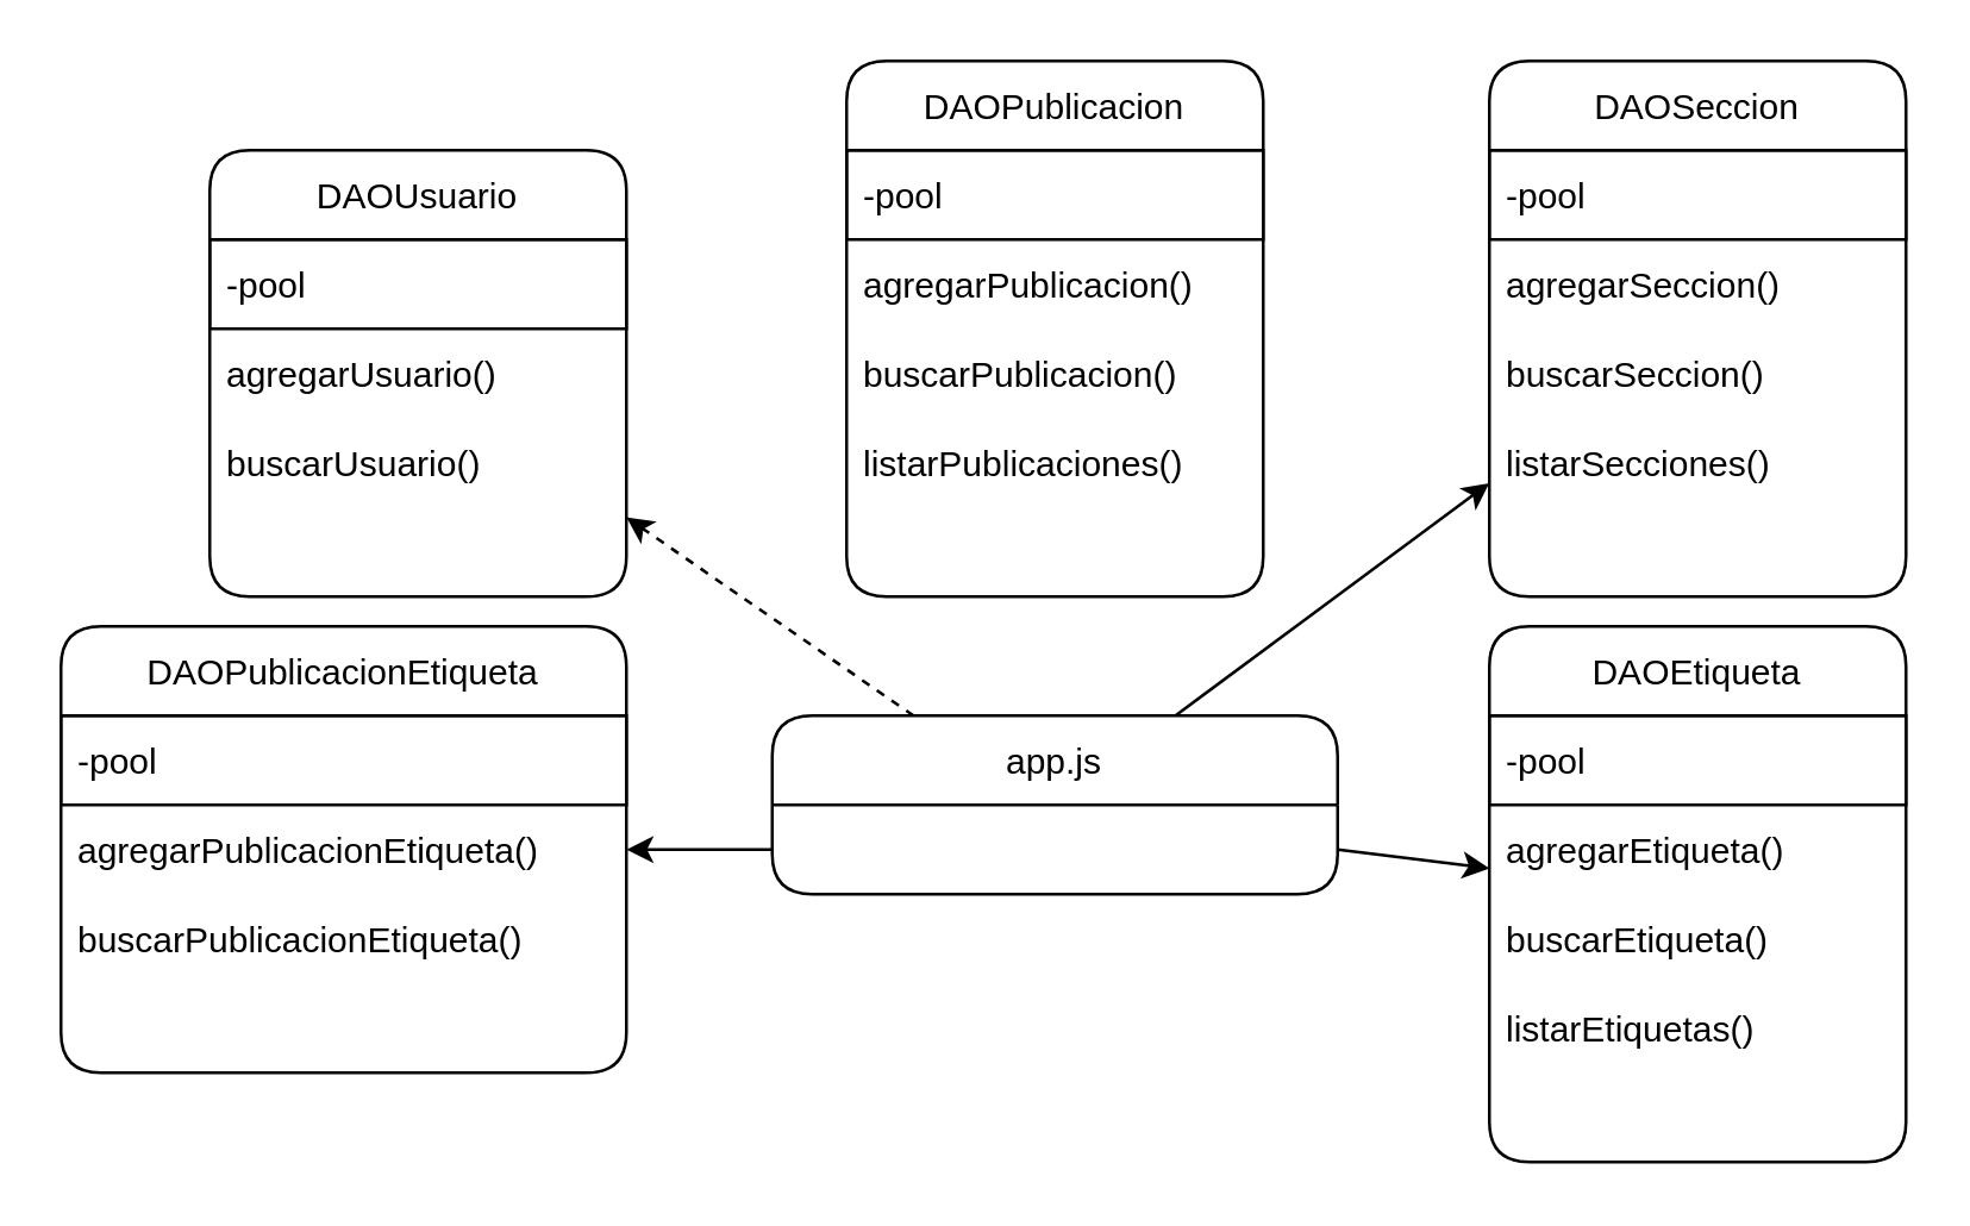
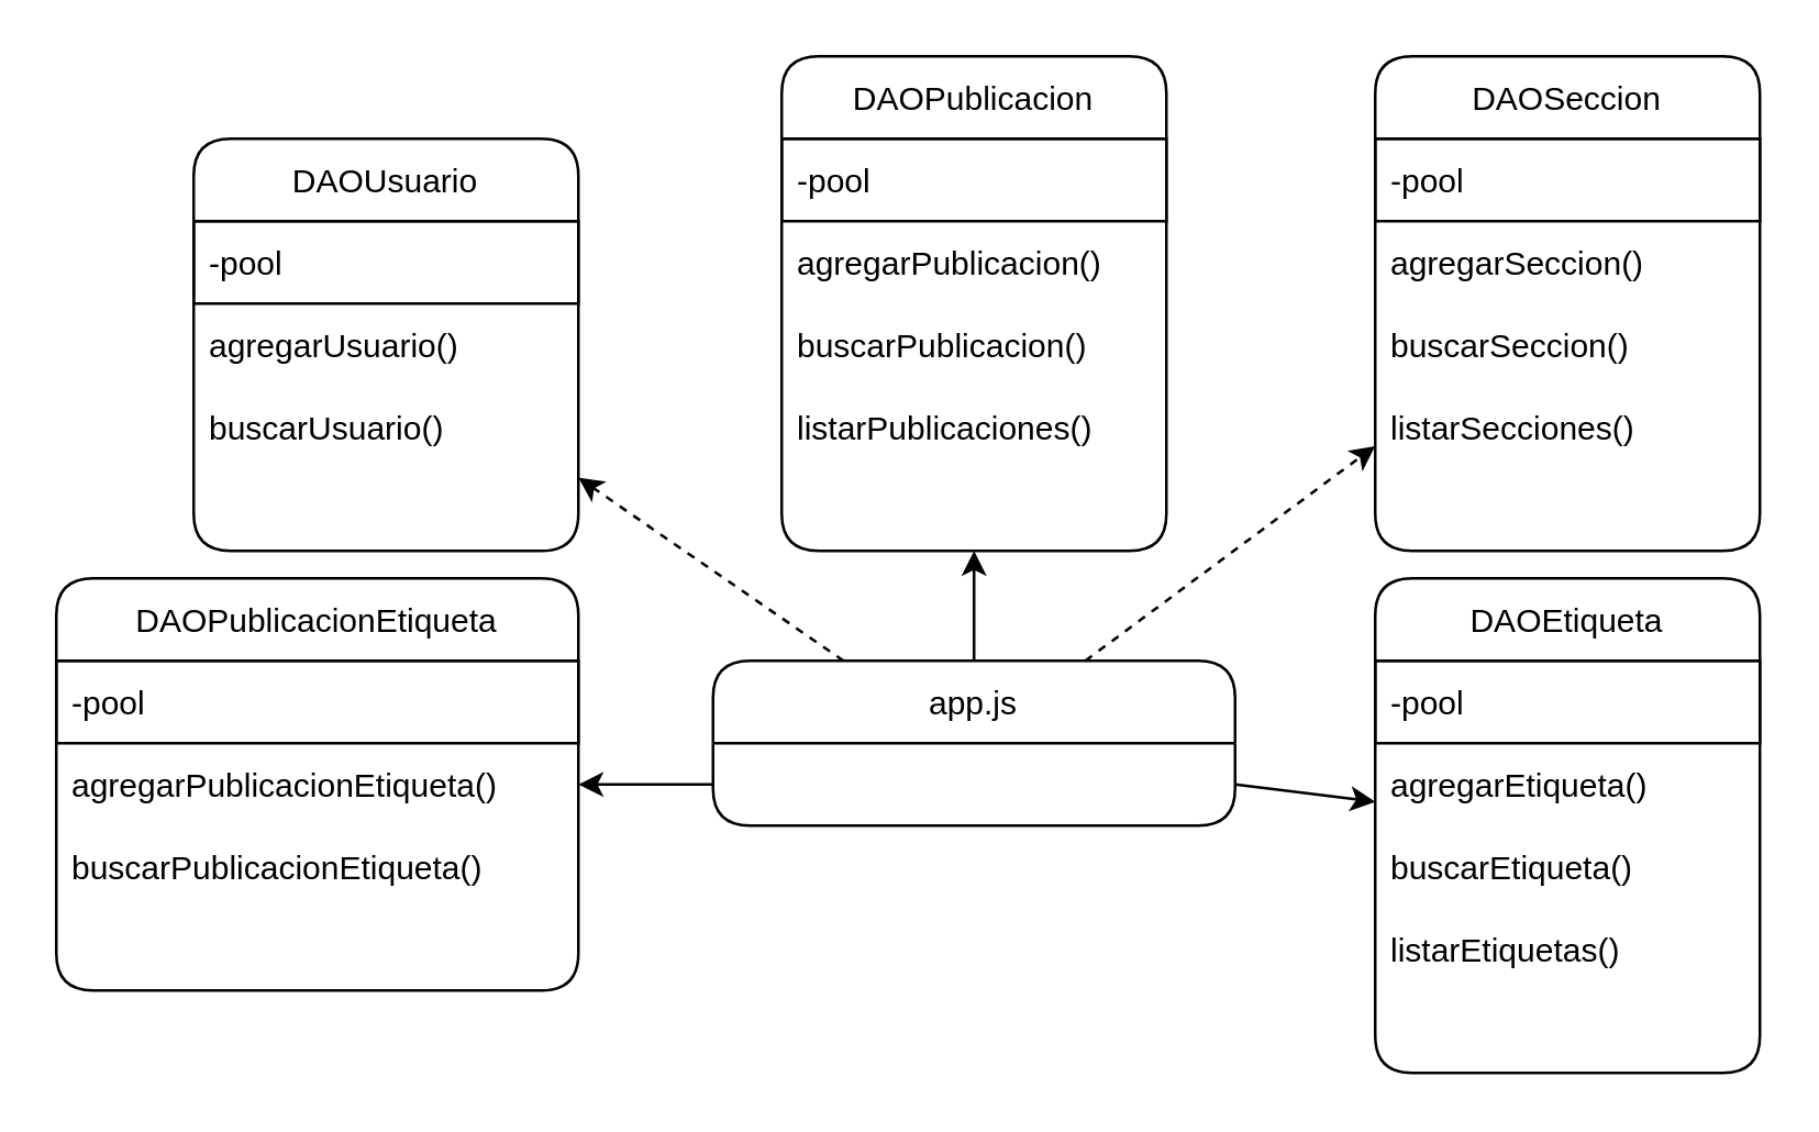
- <mxCell id="32" style="edgeStyle=none;html=1;" parent="1" source="33" target="13" edge="1"><mxGeometry relative="1" as="geometry" /></mxCell>
+ <mxCell id="32" style="edgeStyle=none;html=1;dashed=1;" parent="1" source="33" target="13" edge="1"><mxGeometry relative="1" as="geometry" /></mxCell>
+ <mxCell id="30" style="edgeStyle=none;html=1;exitX=0.5;exitY=0;exitDx=0;exitDy=0;" parent="1" source="33" target="7" edge="1"><mxGeometry relative="1" as="geometry" /></mxCell>
